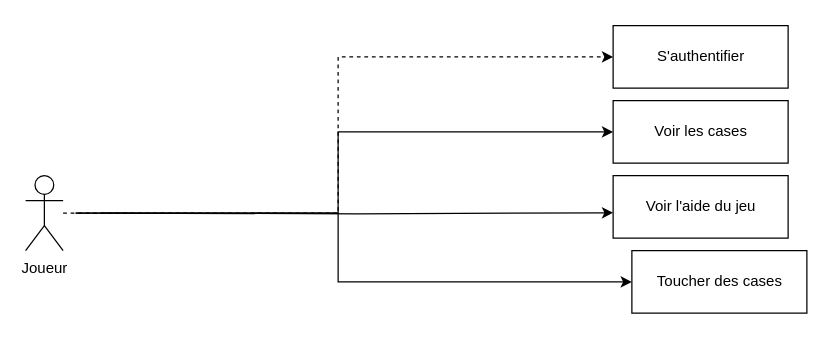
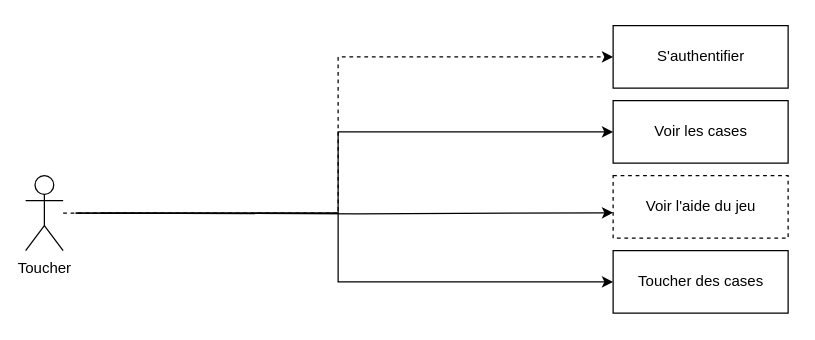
- <mxCell id="10" value="Voir l'aide du jeu" style="html=1;" parent="1" vertex="1"><mxGeometry x="490" y="140" width="140" height="50" as="geometry" /></mxCell>
+ <mxCell id="10" value="Voir l'aide du jeu" style="html=1;dashed=1;" parent="1" vertex="1"><mxGeometry x="490" y="140" width="140" height="50" as="geometry" /></mxCell>
- <mxCell id="6" value="Joueur" style="shape=umlActor;verticalLabelPosition=bottom;labelBackgroundColor=#ffffff;verticalAlign=top;html=1;" parent="1" vertex="1"><mxGeometry x="20" y="140" width="30" height="60" as="geometry" /></mxCell>
+ <mxCell id="6" value="Toucher" style="shape=umlActor;verticalLabelPosition=bottom;labelBackgroundColor=#ffffff;verticalAlign=top;html=1;" parent="1" vertex="1"><mxGeometry x="20" y="140" width="30" height="60" as="geometry" /></mxCell>
- <mxCell id="7" value="Toucher des cases" style="html=1;" parent="1" vertex="1"><mxGeometry x="505" y="200" width="140" height="50" as="geometry" /></mxCell>
+ <mxCell id="7" value="Toucher des cases" style="html=1;" parent="1" vertex="1"><mxGeometry x="490" y="200" width="140" height="50" as="geometry" /></mxCell>
